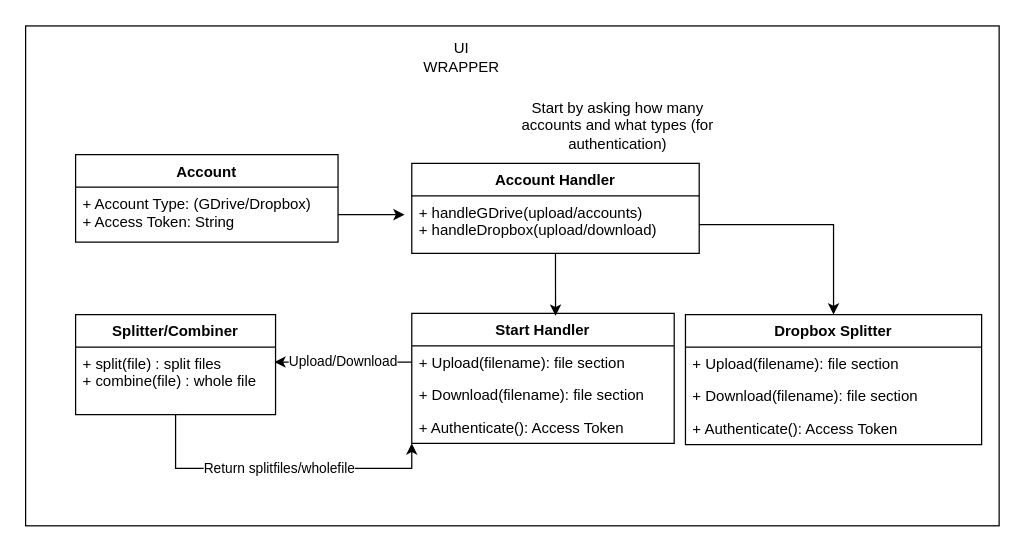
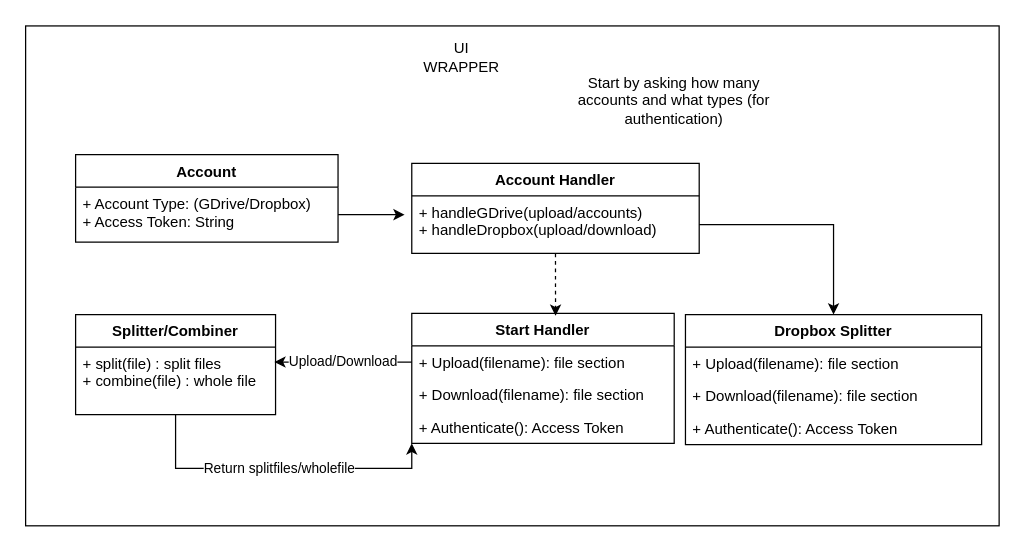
- <mxCell id="23" value="Start by asking how many accounts and what types (for authentication)" style="text;html=1;strokeColor=none;fillColor=none;align=center;verticalAlign=middle;whiteSpace=wrap;rounded=0;" vertex="1" parent="1"><mxGeometry x="414" y="90" width="160" height="20" as="geometry" /></mxCell>
+ <mxCell id="23" value="Start by asking how many accounts and what types (for authentication)" style="text;html=1;strokeColor=none;fillColor=none;align=center;verticalAlign=middle;whiteSpace=wrap;rounded=0;" vertex="1" parent="1"><mxGeometry x="459" y="70" width="160" height="20" as="geometry" /></mxCell>
- <mxCell id="5" style="edgeStyle=orthogonalEdgeStyle;rounded=0;orthogonalLoop=1;jettySize=auto;html=1;exitX=0.5;exitY=1;exitDx=0;exitDy=0;entryX=0.548;entryY=0.019;entryDx=0;entryDy=0;entryPerimeter=0;" edge="1" parent="1" source="6" target="9"><mxGeometry relative="1" as="geometry" /></mxCell>
+ <mxCell id="5" style="edgeStyle=orthogonalEdgeStyle;rounded=0;orthogonalLoop=1;jettySize=auto;html=1;exitX=0.5;exitY=1;exitDx=0;exitDy=0;entryX=0.548;entryY=0.019;entryDx=0;entryDy=0;entryPerimeter=0;dashed=1;" edge="1" parent="1" source="6" target="9"><mxGeometry relative="1" as="geometry" /></mxCell>
